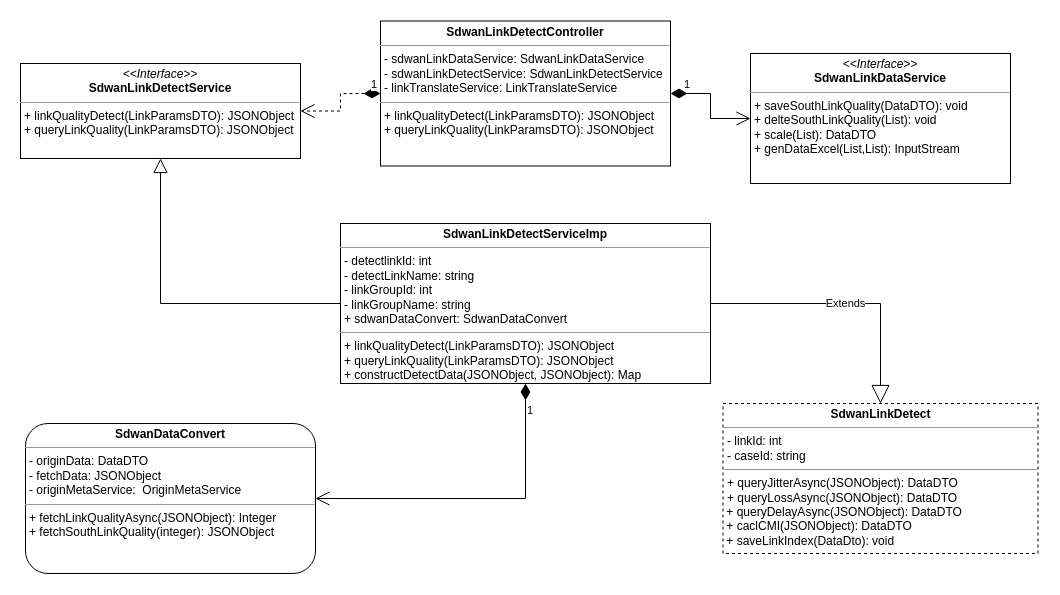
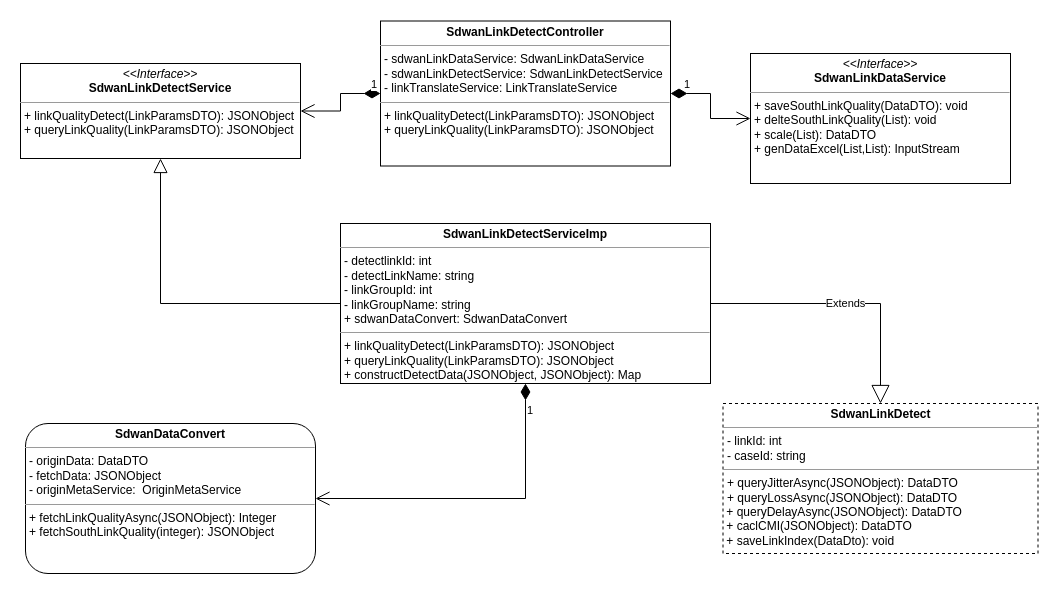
- <mxCell id="7" value="1" style="endArrow=open;html=1;endSize=12;startArrow=diamondThin;startSize=14;startFill=1;edgeStyle=orthogonalEdgeStyle;align=left;verticalAlign=bottom;rounded=0;exitX=0;exitY=0.5;exitDx=0;exitDy=0;dashed=1;" edge="1" parent="1" source="5" target="4"><mxGeometry x="-0.778" relative="1" as="geometry"><mxPoint x="340" y="133" as="sourcePoint" /><mxPoint x="500" y="133" as="targetPoint" /><mxPoint as="offset" /></mxGeometry></mxCell>
+ <mxCell id="7" value="1" style="endArrow=open;html=1;endSize=12;startArrow=diamondThin;startSize=14;startFill=1;edgeStyle=orthogonalEdgeStyle;align=left;verticalAlign=bottom;rounded=0;exitX=0;exitY=0.5;exitDx=0;exitDy=0;" edge="1" parent="1" source="5" target="4"><mxGeometry x="-0.778" relative="1" as="geometry"><mxPoint x="340" y="133" as="sourcePoint" /><mxPoint x="500" y="133" as="targetPoint" /><mxPoint as="offset" /></mxGeometry></mxCell>
